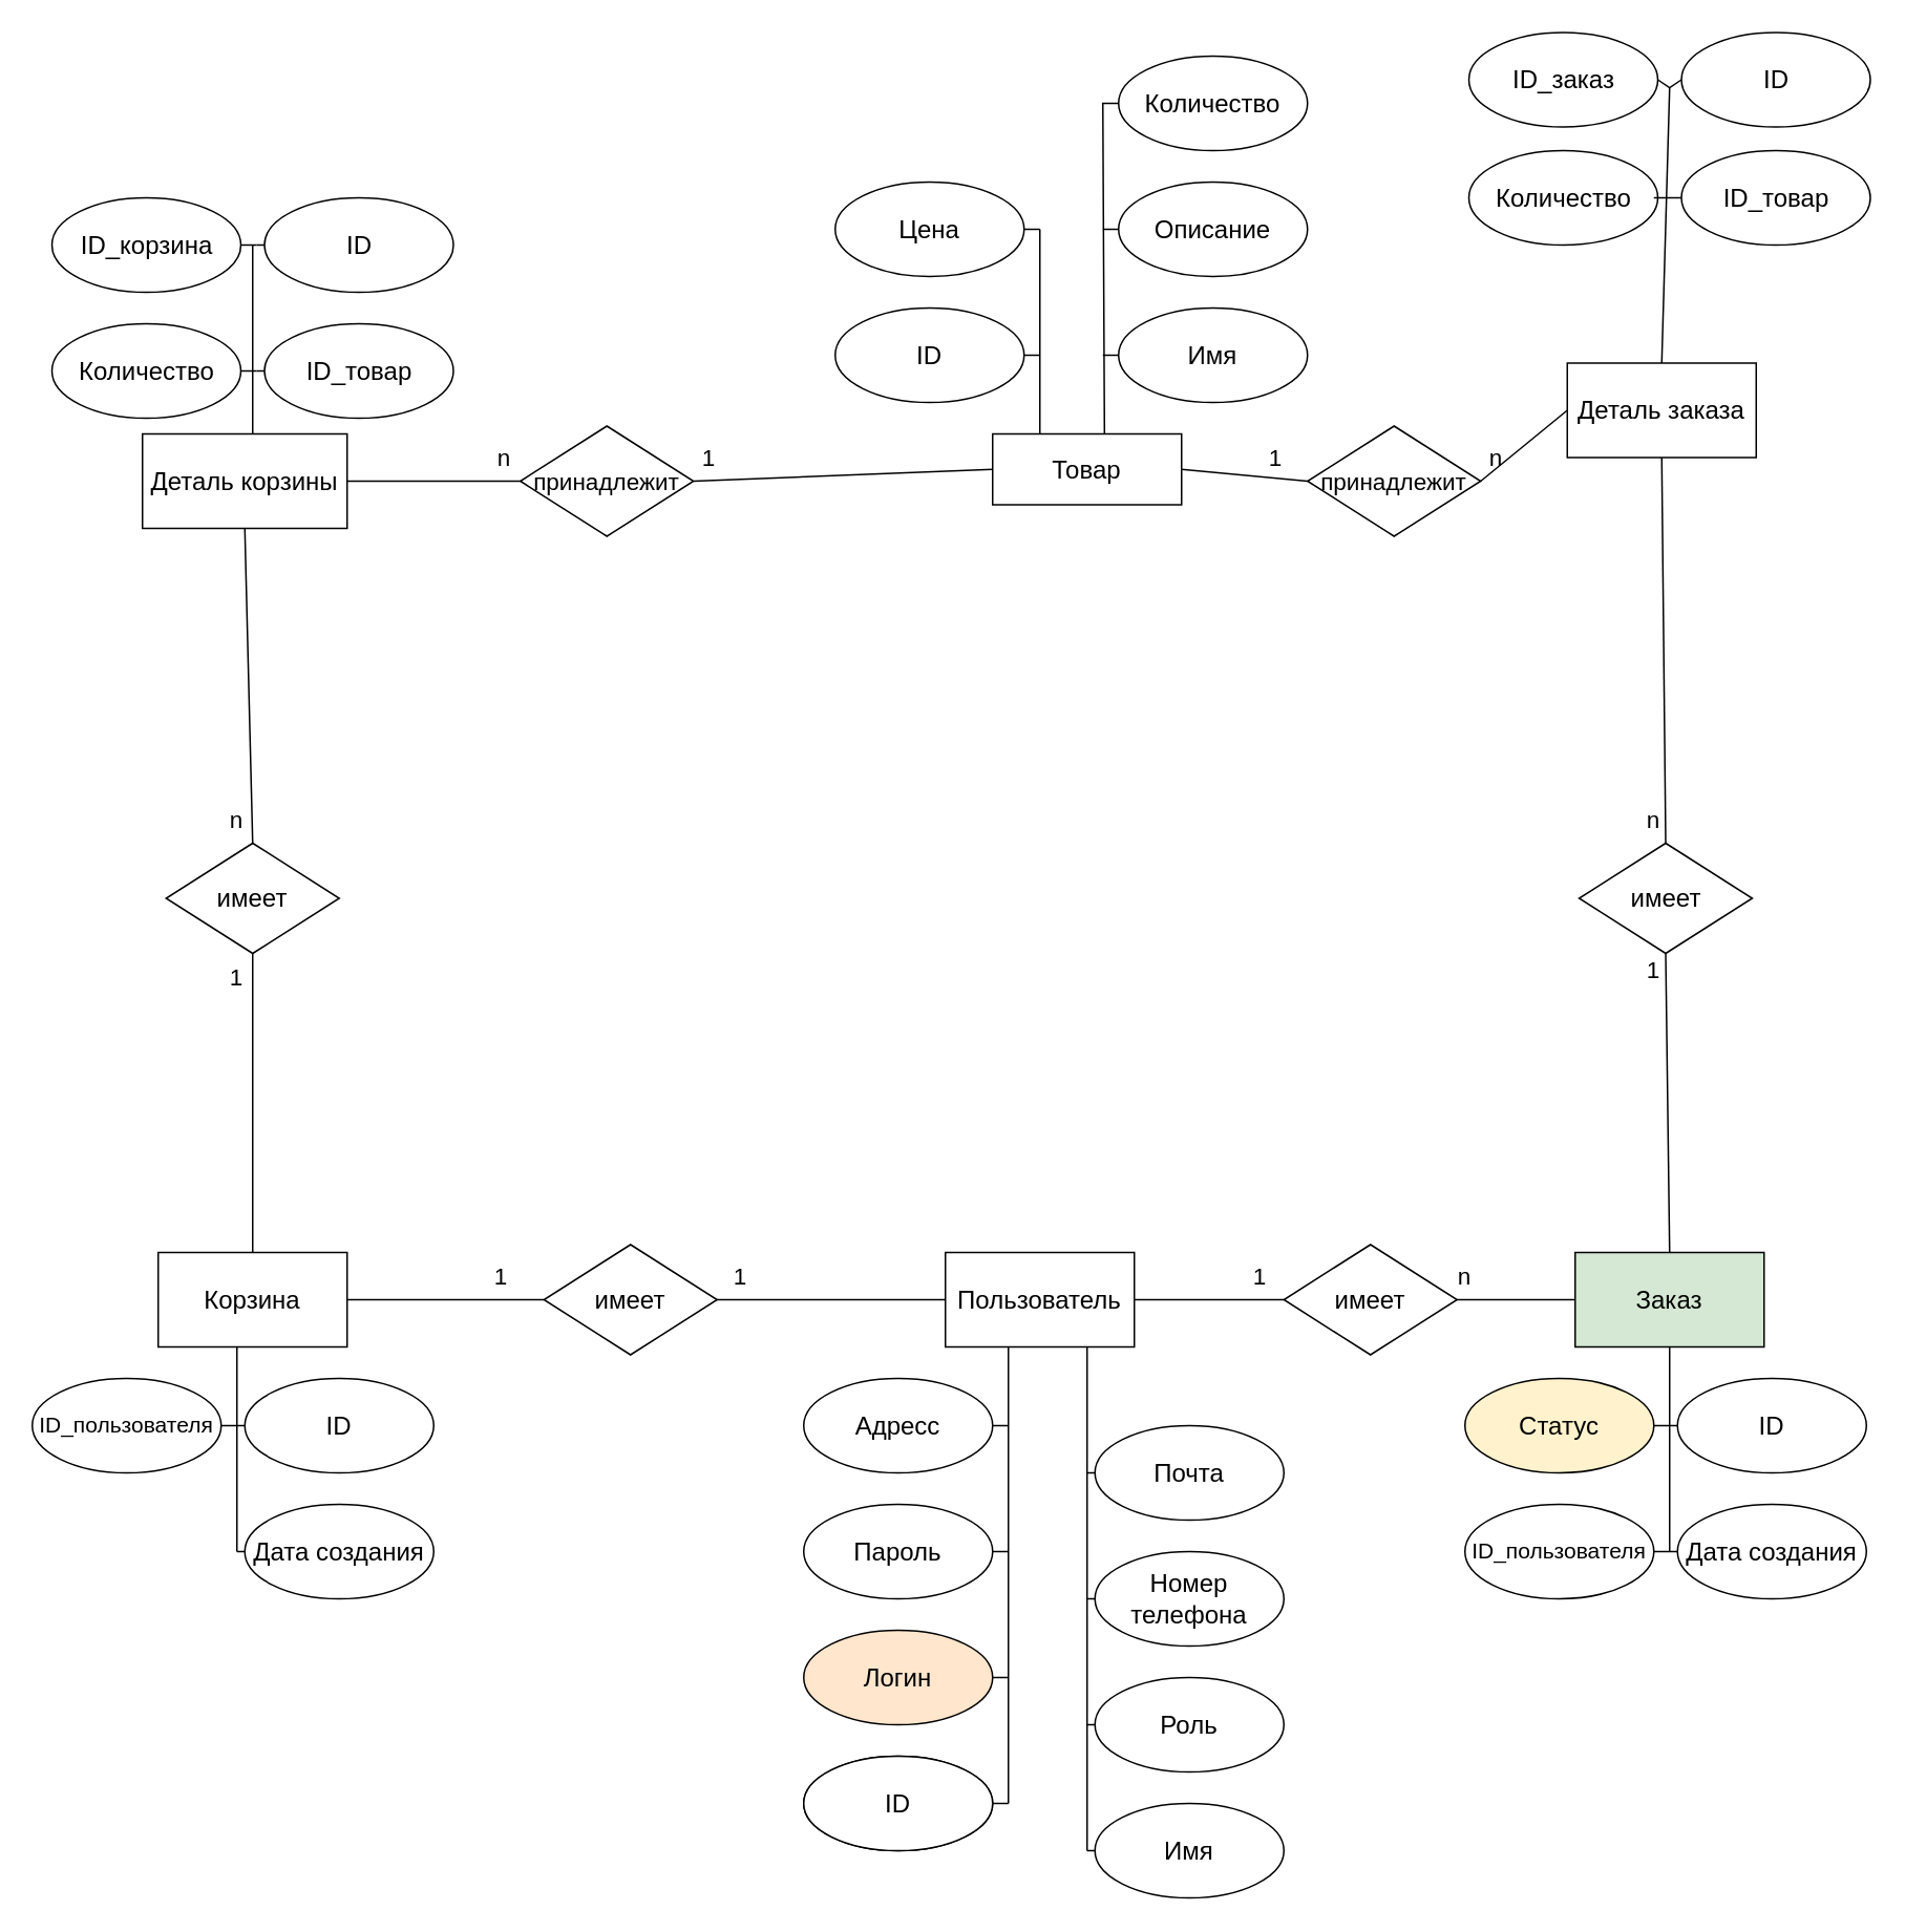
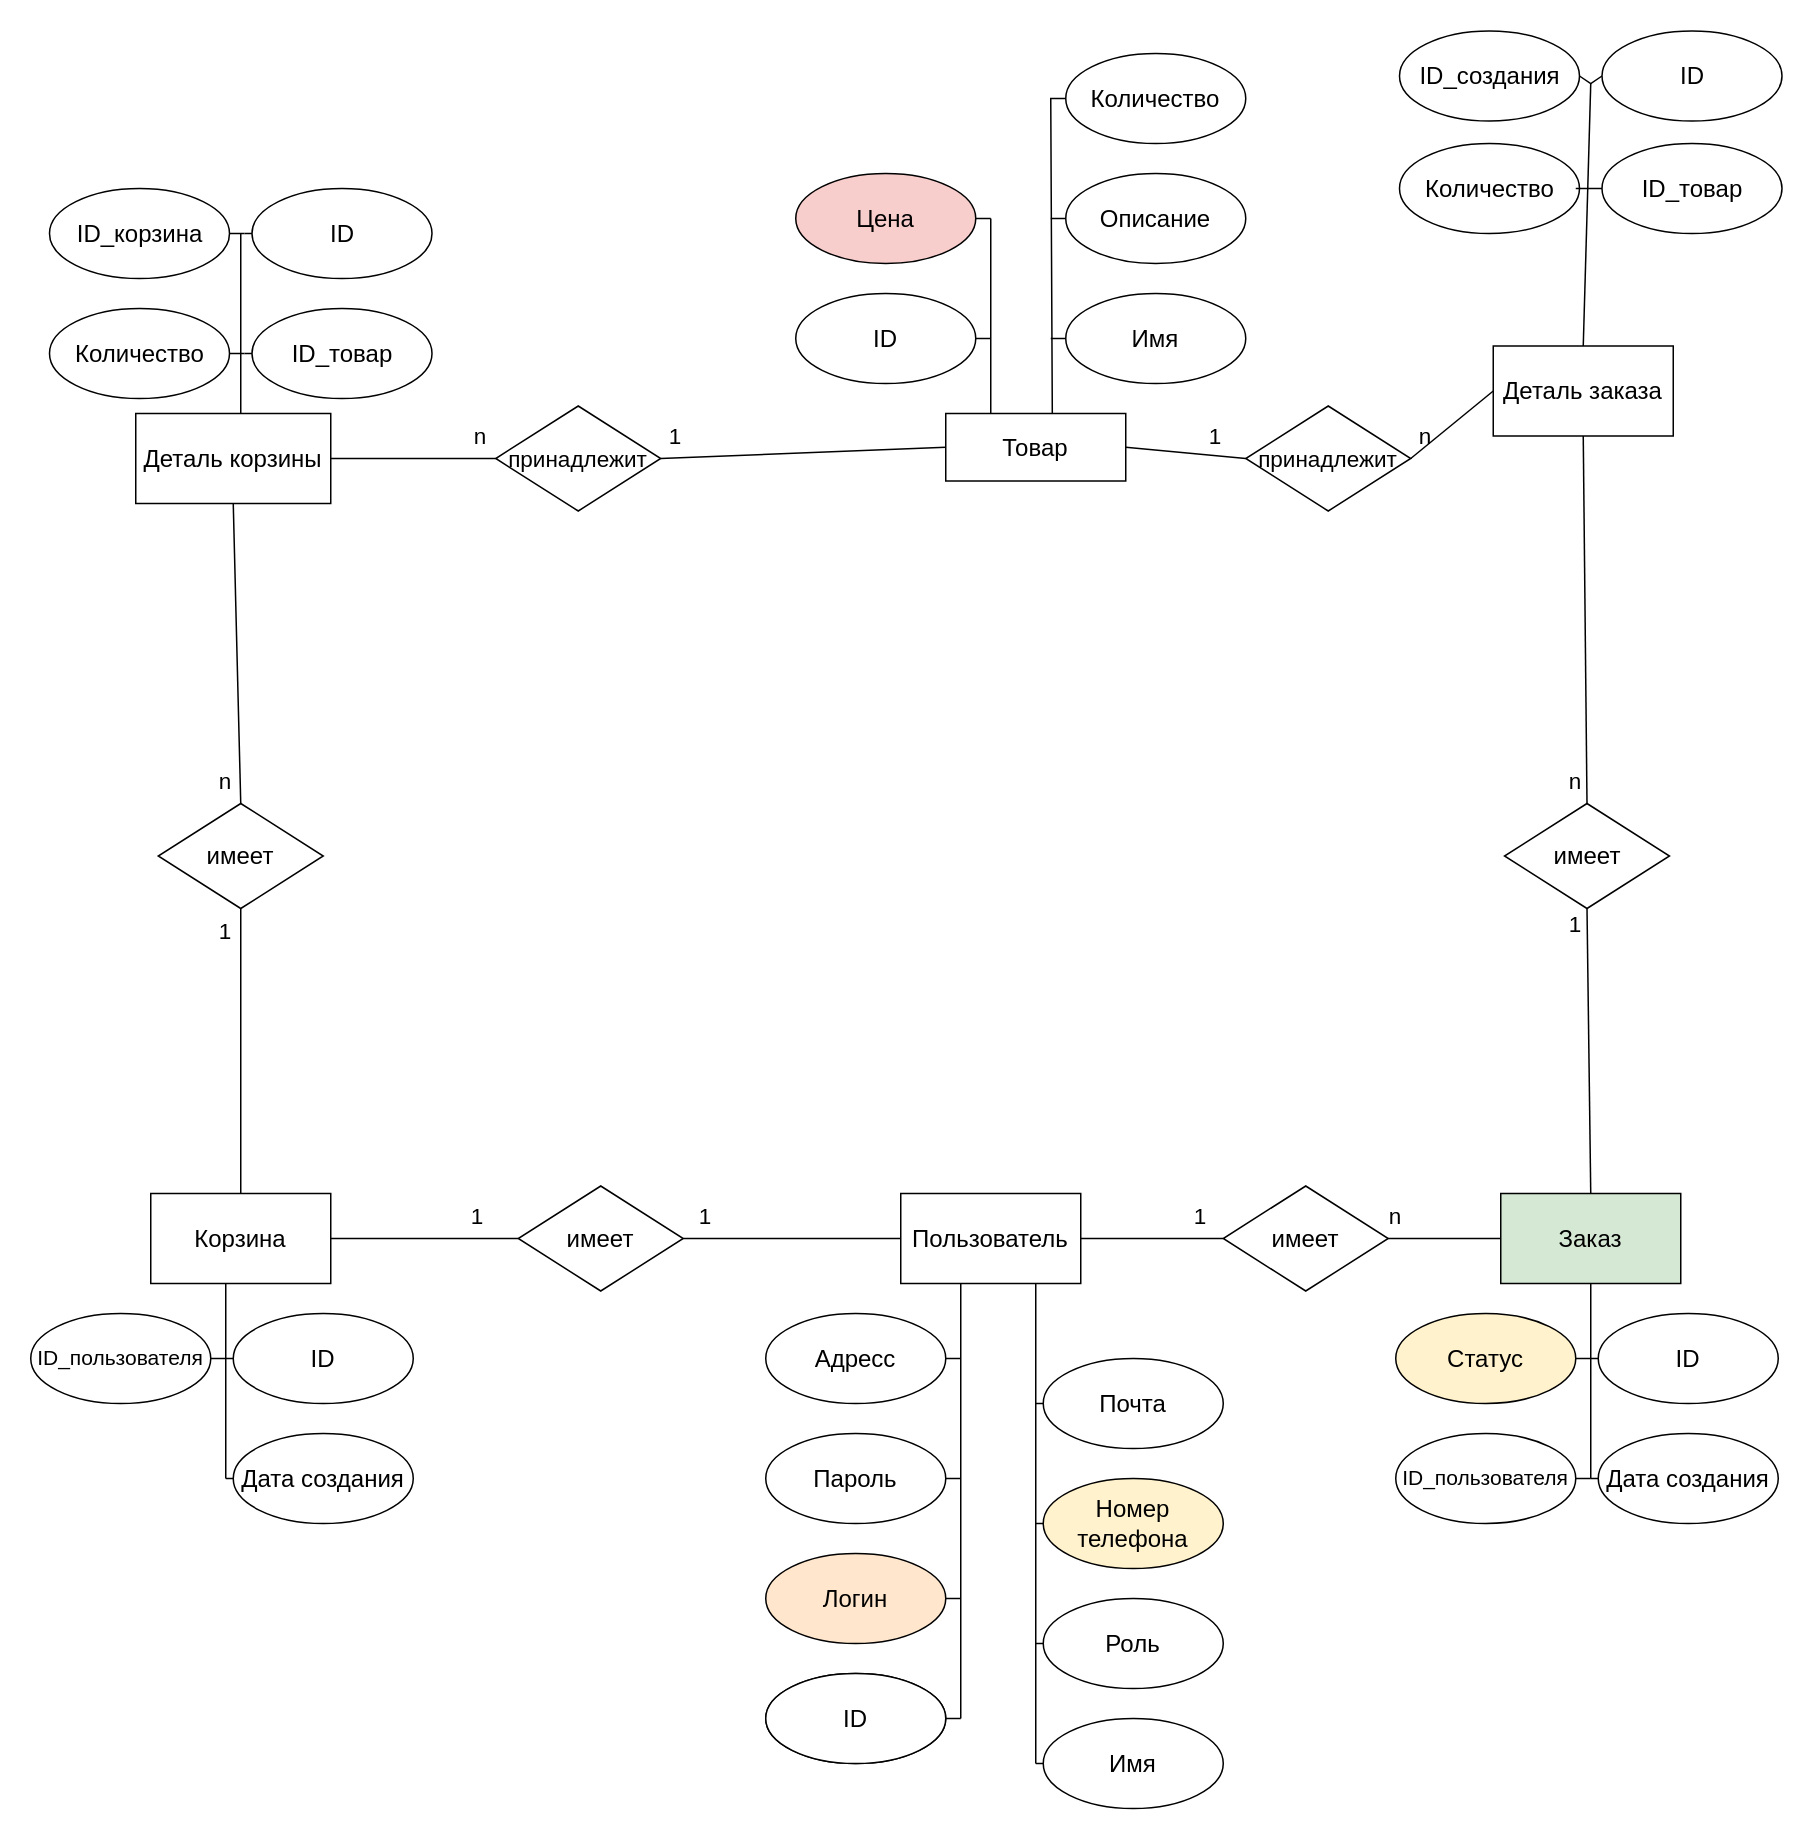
- <mxCell id="46" value="ID_заказ" style="ellipse;whiteSpace=wrap;html=1;fontSize=16;" parent="1" vertex="1"><mxGeometry x="932.5" y="20" width="120" height="60" as="geometry" /></mxCell>
+ <mxCell id="46" value="ID_создания" style="ellipse;whiteSpace=wrap;html=1;fontSize=16;" parent="1" vertex="1"><mxGeometry x="932.5" y="20" width="120" height="60" as="geometry" /></mxCell>
- <mxCell id="12" value="Цена" style="ellipse;whiteSpace=wrap;html=1;fontSize=16;" parent="1" vertex="1"><mxGeometry x="530" y="115" width="120" height="60" as="geometry" /></mxCell>
+ <mxCell id="12" value="Цена" style="ellipse;whiteSpace=wrap;html=1;fontSize=16;fillColor=#f8cecc;" parent="1" vertex="1"><mxGeometry x="530" y="115" width="120" height="60" as="geometry" /></mxCell>
- <mxCell id="17" value="Номер телефона" style="ellipse;whiteSpace=wrap;html=1;fontSize=16;" parent="1" vertex="1"><mxGeometry x="695" y="985" width="120" height="60" as="geometry" /></mxCell>
+ <mxCell id="17" value="Номер телефона" style="ellipse;whiteSpace=wrap;html=1;fontSize=16;fillColor=#fff2cc;" parent="1" vertex="1"><mxGeometry x="695" y="985" width="120" height="60" as="geometry" /></mxCell>
